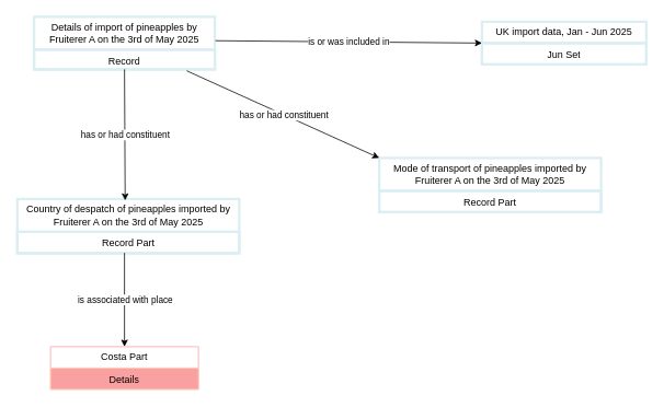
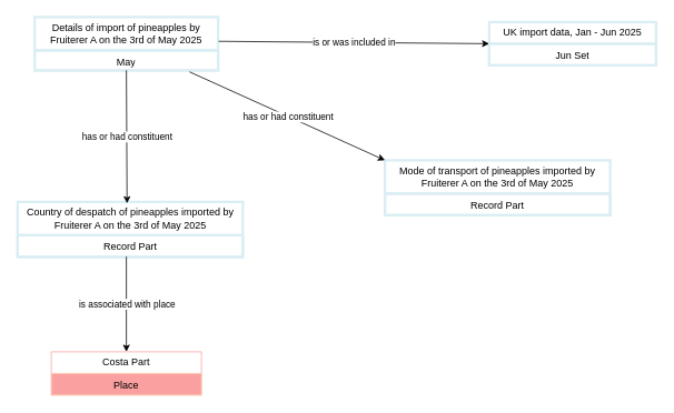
- <mxCell id="5" value="Record" style="text;strokeColor=#DAEEF3;strokeWidth=3;fillColor=none;align=center;verticalAlign=top;spacingLeft=4;spacingRight=4;overflow=hidden;rotatable=0;points=[[0,0.5],[1,0.5]];portConstraint=eastwest;whiteSpace=wrap;html=1;" parent="4" vertex="1"><mxGeometry y="40" width="220" height="24" as="geometry" /></mxCell>
+ <mxCell id="5" value="May" style="text;strokeColor=#DAEEF3;strokeWidth=3;fillColor=none;align=center;verticalAlign=top;spacingLeft=4;spacingRight=4;overflow=hidden;rotatable=0;points=[[0,0.5],[1,0.5]];portConstraint=eastwest;whiteSpace=wrap;html=1;" parent="4" vertex="1"><mxGeometry y="40" width="220" height="24" as="geometry" /></mxCell>
- <mxCell id="11" value="Details" style="text;strokeColor=#FBD5B5;fillColor=#FAA0A0;align=center;verticalAlign=top;spacingLeft=4;spacingRight=4;overflow=hidden;rotatable=0;points=[[0,0.5],[1,0.5]];portConstraint=eastwest;whiteSpace=wrap;html=1;" parent="10" vertex="1"><mxGeometry y="26" width="180" height="26" as="geometry" /></mxCell>
+ <mxCell id="11" value="Place" style="text;strokeColor=#FBD5B5;fillColor=#FAA0A0;align=center;verticalAlign=top;spacingLeft=4;spacingRight=4;overflow=hidden;rotatable=0;points=[[0,0.5],[1,0.5]];portConstraint=eastwest;whiteSpace=wrap;html=1;" parent="10" vertex="1"><mxGeometry y="26" width="180" height="26" as="geometry" /></mxCell>
